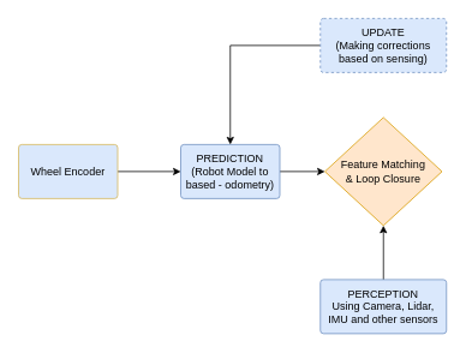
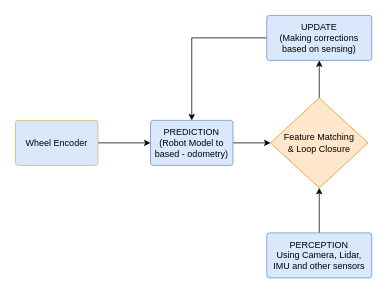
- <mxCell id="11" value="UPDATE&lt;br&gt;(Making corrections based on sensing)" style="rounded=1;whiteSpace=wrap;html=1;arcSize=6;fillColor=#dae8fc;strokeColor=#6c8ebf;dashed=1;" vertex="1" parent="1"><mxGeometry x="355" y="20" width="140" height="60" as="geometry" /></mxCell>
+ <mxCell id="11" value="UPDATE&lt;br&gt;(Making corrections based on sensing)" style="rounded=1;whiteSpace=wrap;html=1;arcSize=6;fillColor=#dae8fc;strokeColor=#6c8ebf;" vertex="1" parent="1"><mxGeometry x="355" y="20" width="140" height="60" as="geometry" /></mxCell>
+ <mxCell id="8" style="edgeStyle=orthogonalEdgeStyle;rounded=0;orthogonalLoop=1;jettySize=auto;html=1;" edge="1" parent="1" source="9" target="11"><mxGeometry relative="1" as="geometry" /></mxCell>
